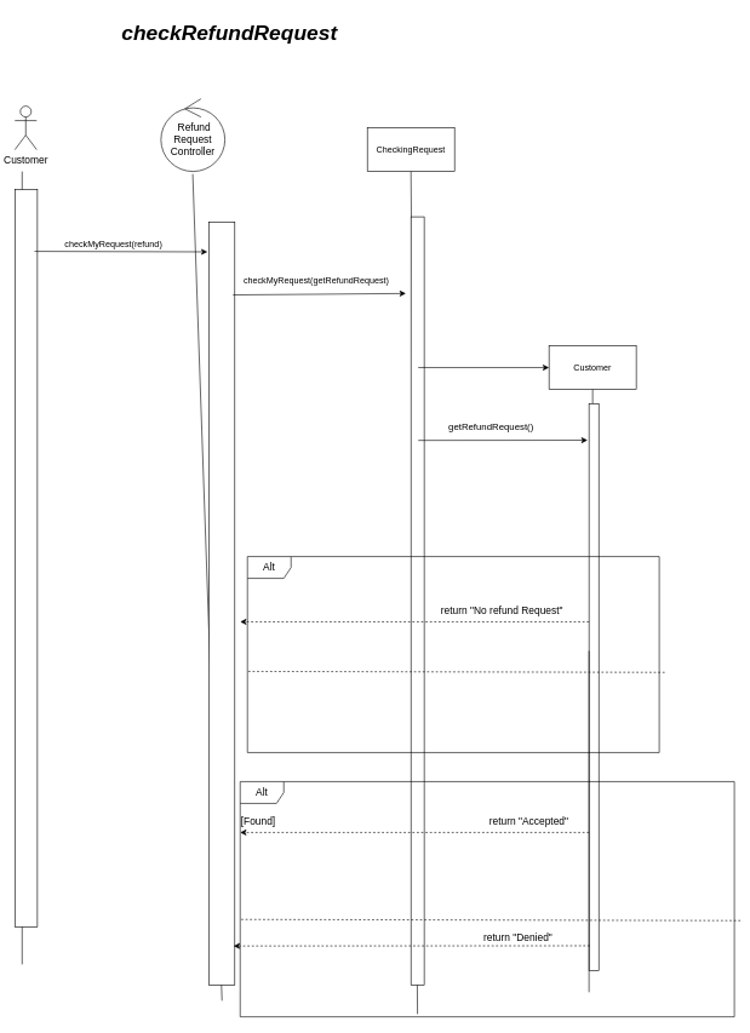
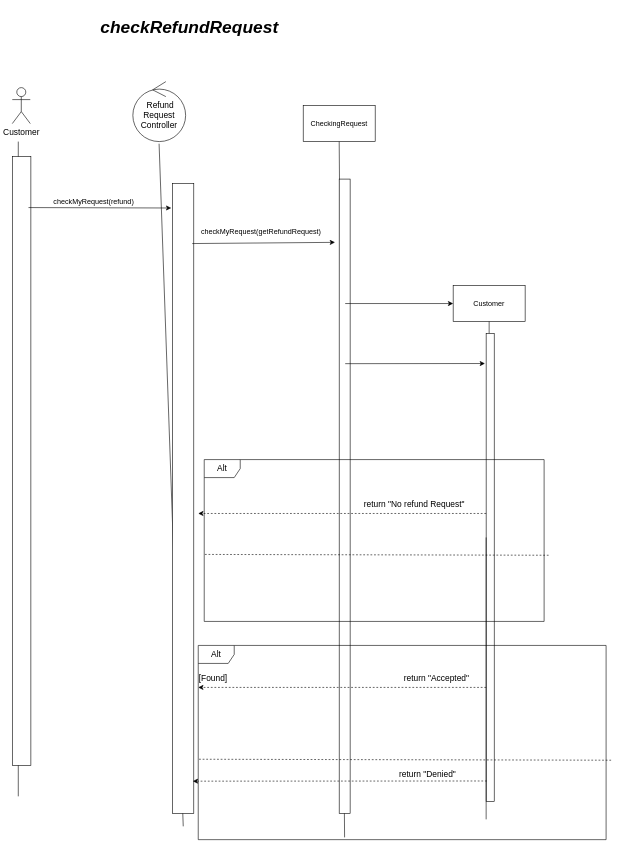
- <mxCell id="23" value="&lt;font style=&quot;font-size: 13px;&quot;&gt;getRefundRequest()&lt;/font&gt;" style="text;html=1;align=center;verticalAlign=middle;resizable=0;points=[];autosize=1;strokeColor=none;fillColor=none;fontSize=29;" vertex="1" parent="1"><mxGeometry x="605" y="557" width="140" height="50" as="geometry" /></mxCell>
